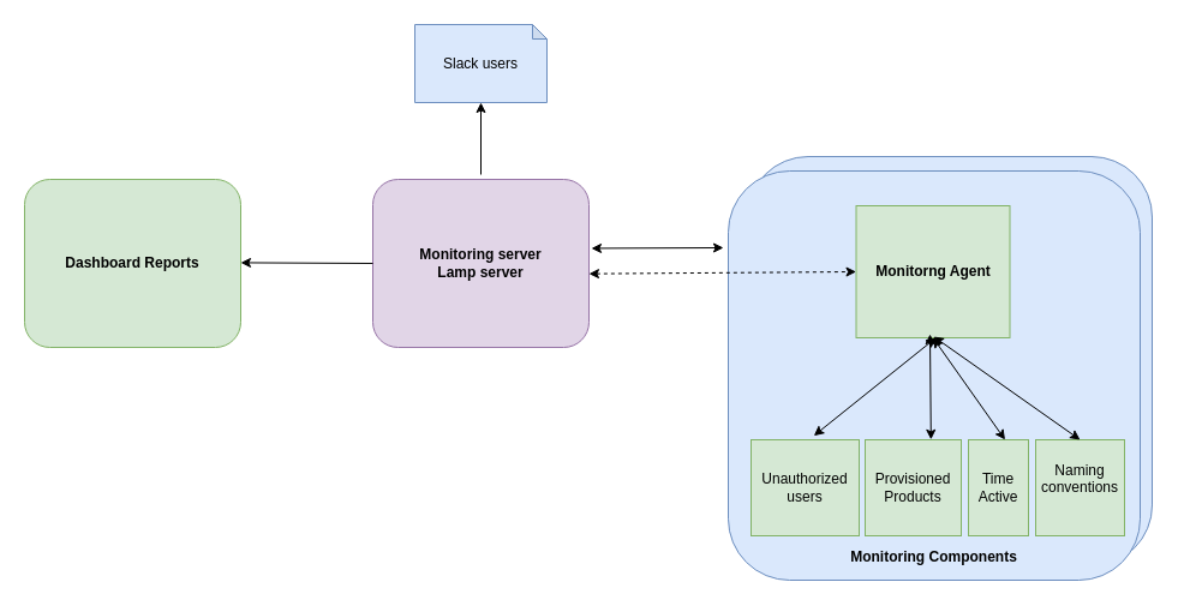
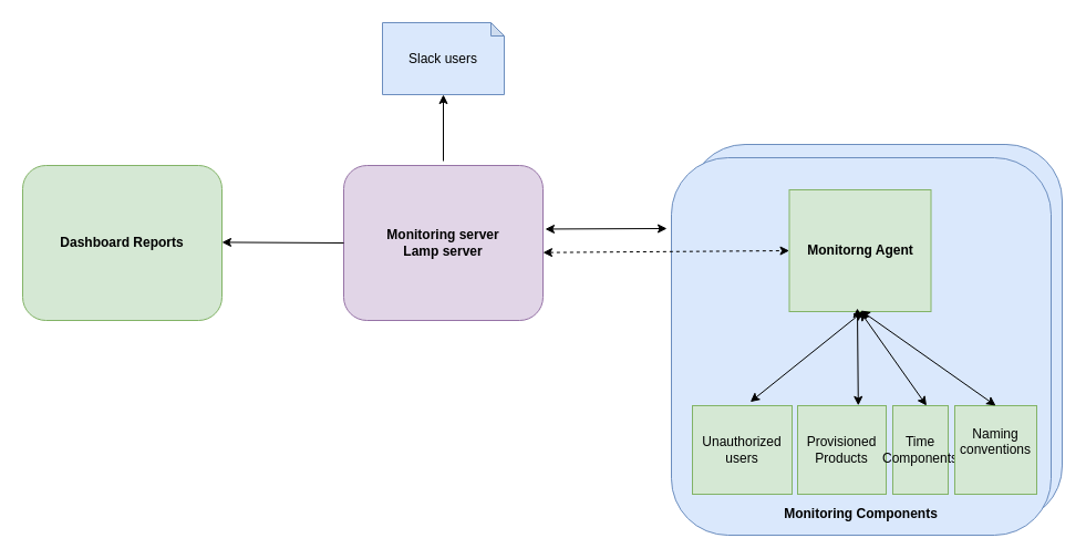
- <mxCell id="6" value="Time Active" style="rounded=0;whiteSpace=wrap;html=1;fillColor=#d5e8d4;strokeColor=#82b366;" parent="1" vertex="1"><mxGeometry x="806" y="366" width="50" height="80" as="geometry" /></mxCell>
+ <mxCell id="6" value="Time Components" style="rounded=0;whiteSpace=wrap;html=1;fillColor=#d5e8d4;strokeColor=#82b366;" parent="1" vertex="1"><mxGeometry x="806" y="366" width="50" height="80" as="geometry" /></mxCell>
